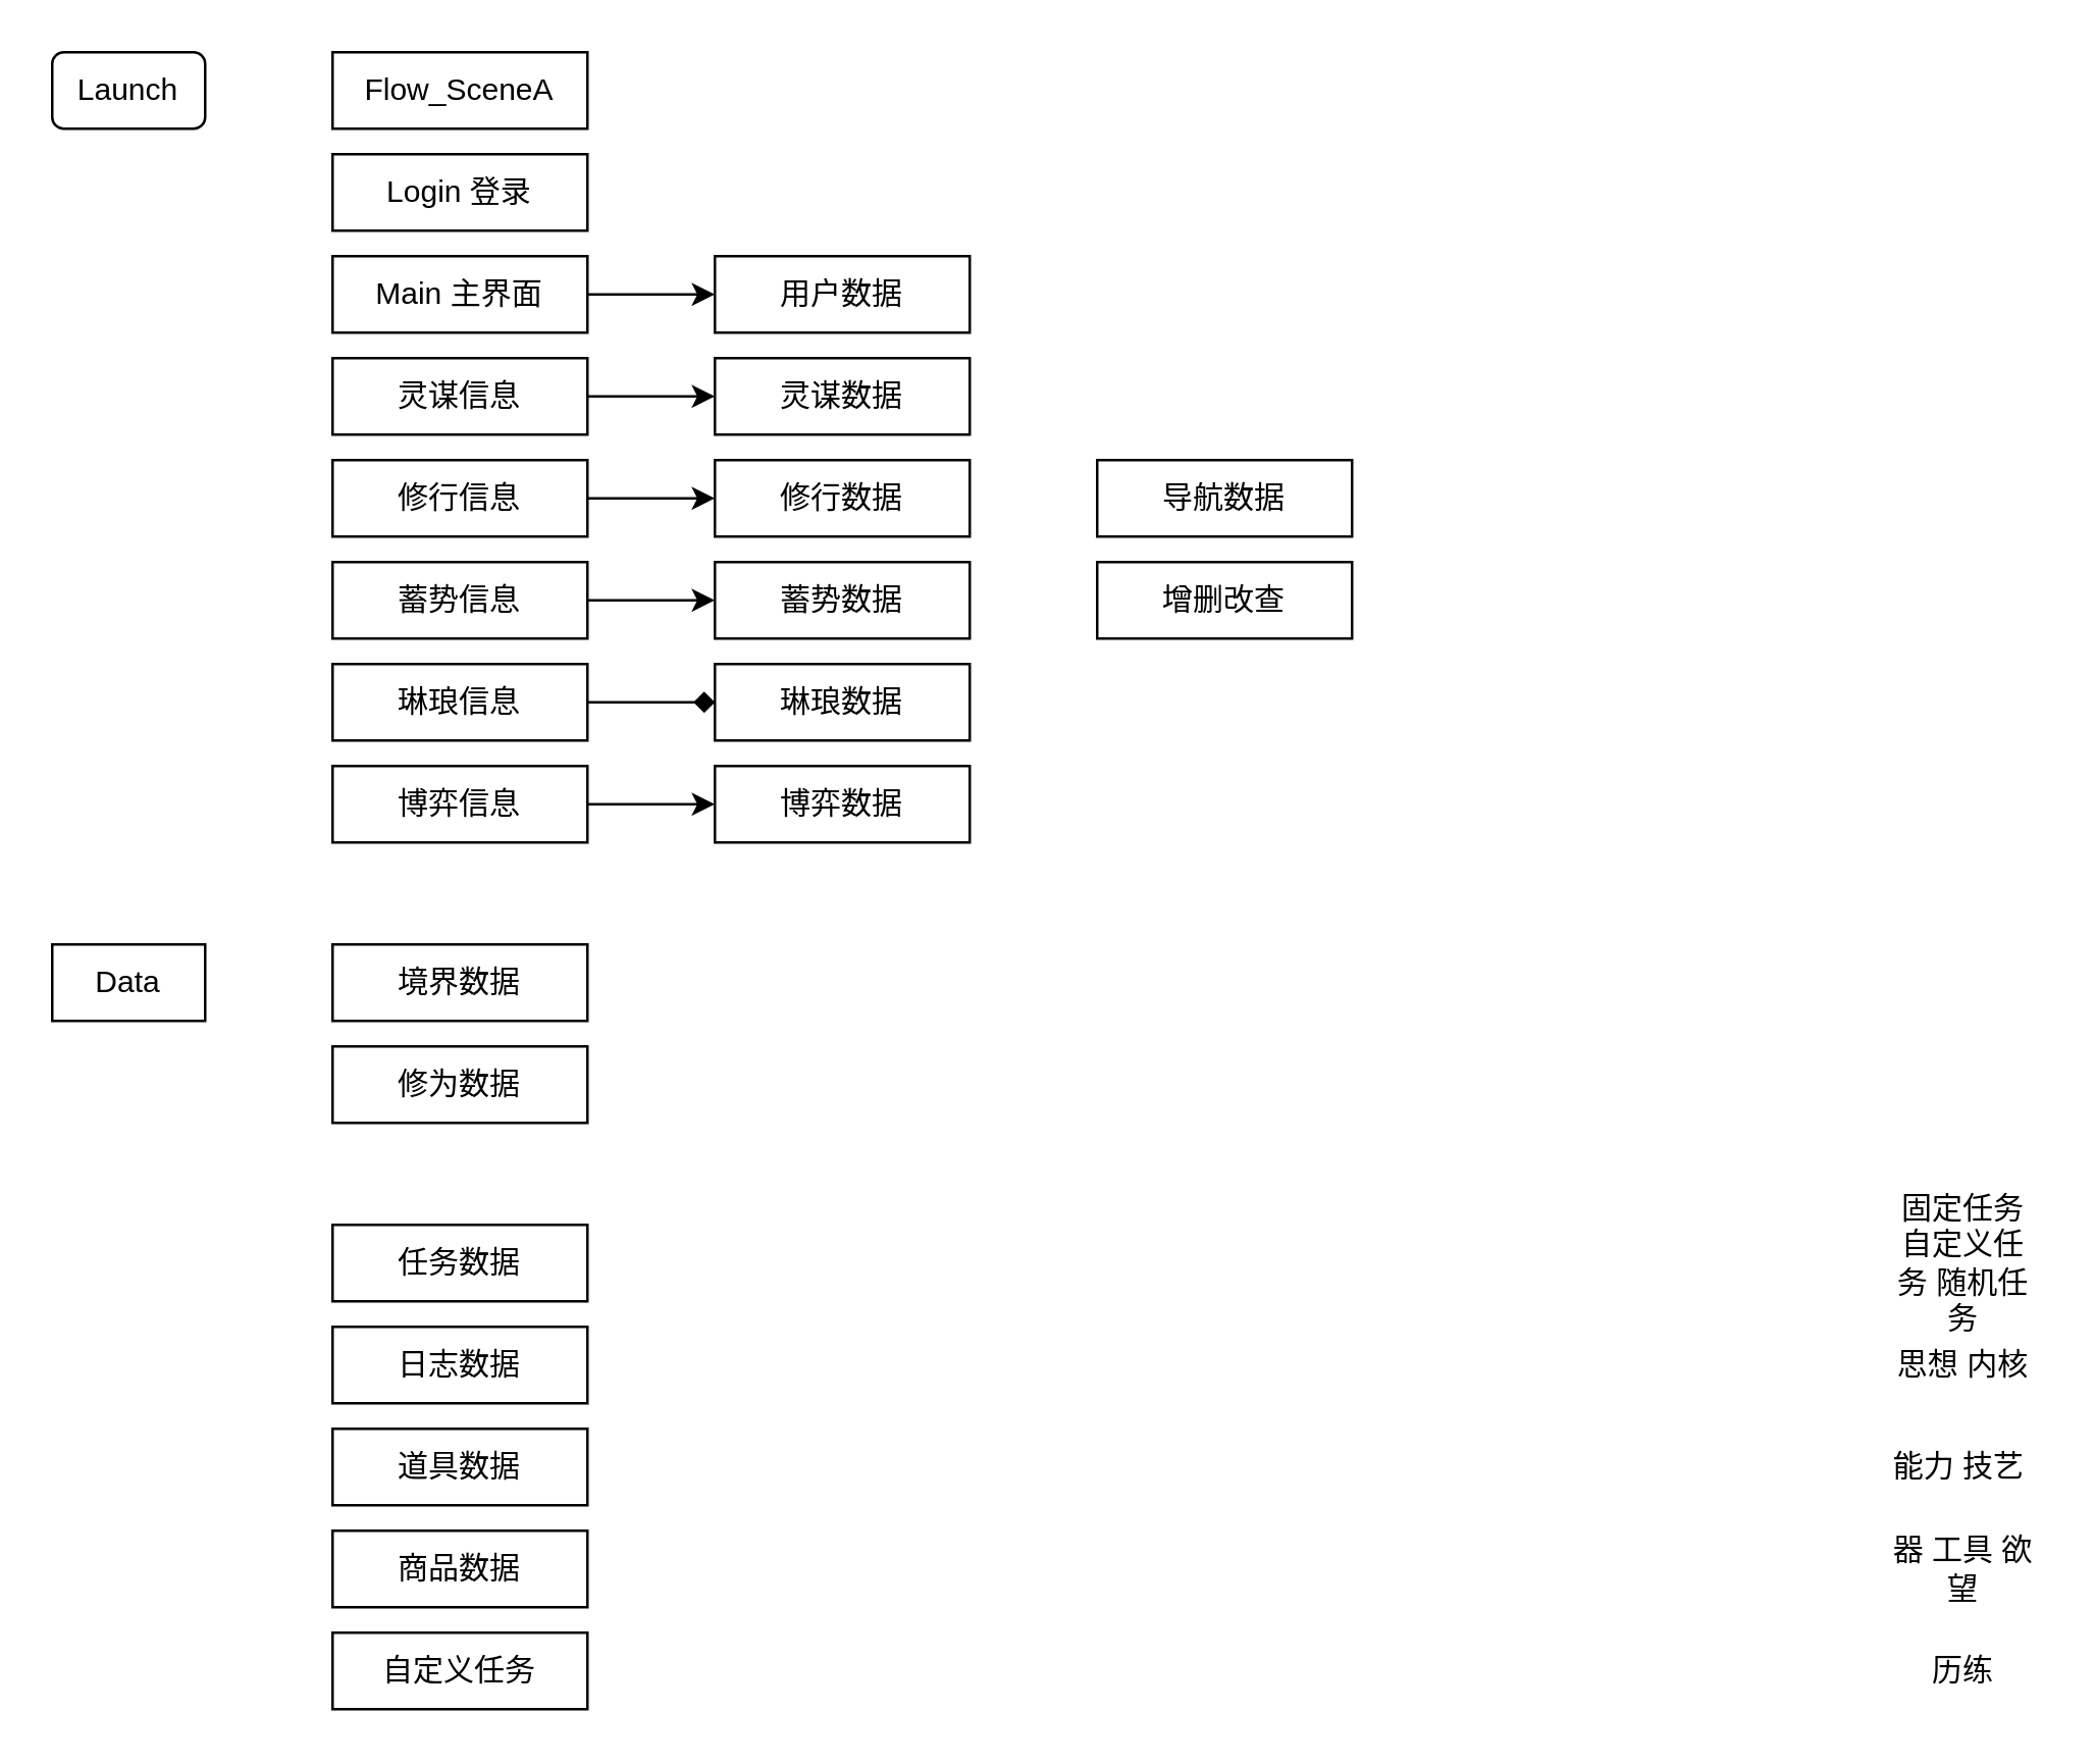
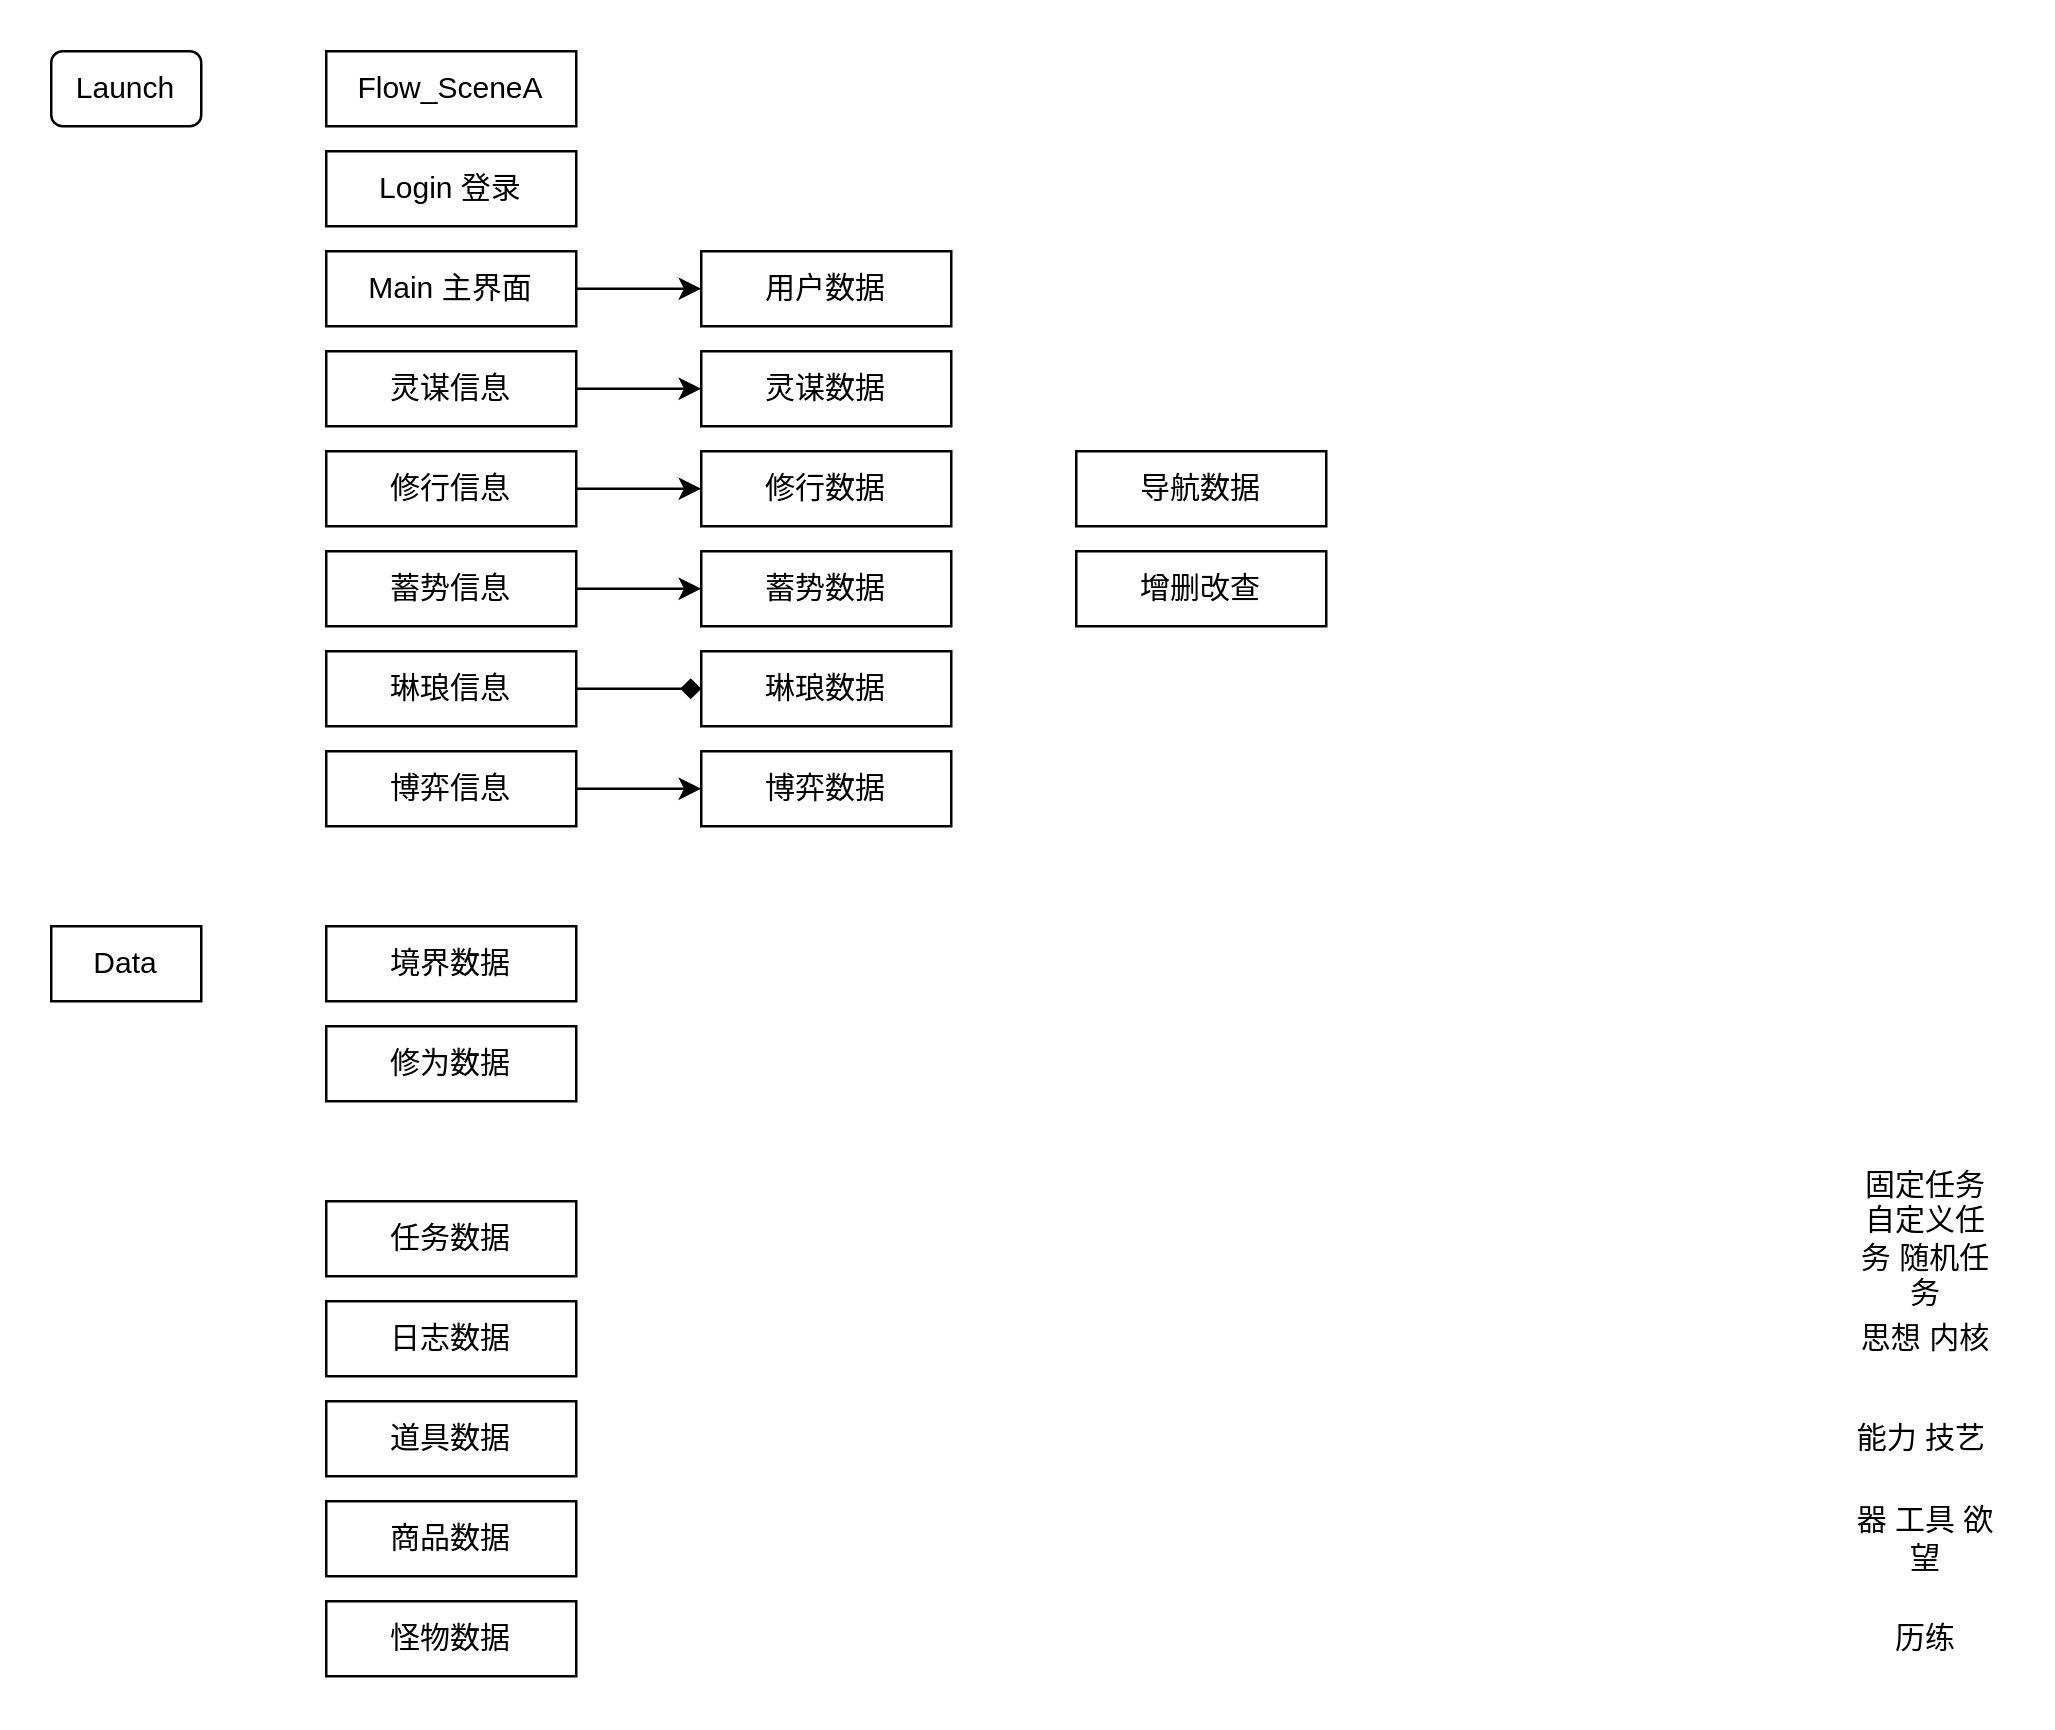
- <mxCell id="15" value="自定义任务" style="rounded=0;whiteSpace=wrap;html=1;" vertex="1" parent="1"><mxGeometry x="130" y="640" width="100" height="30" as="geometry" /></mxCell>
+ <mxCell id="15" value="怪物数据" style="rounded=0;whiteSpace=wrap;html=1;" vertex="1" parent="1"><mxGeometry x="130" y="640" width="100" height="30" as="geometry" /></mxCell>
